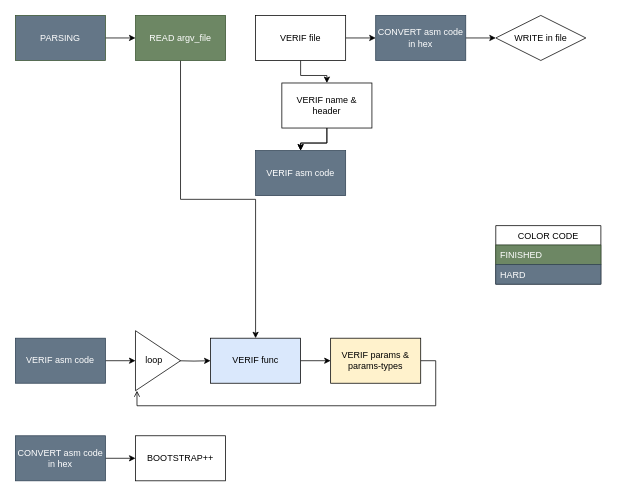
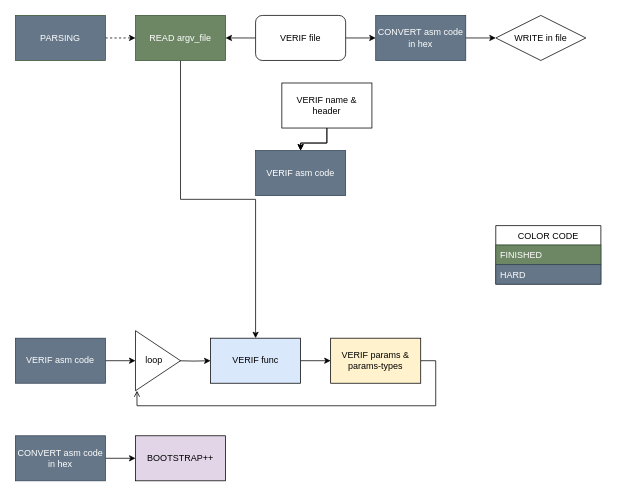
- <mxCell id="4" value="" style="edgeStyle=orthogonalEdgeStyle;rounded=0;orthogonalLoop=1;jettySize=auto;html=1;" parent="1" source="5" target="3" edge="1"><mxGeometry relative="1" as="geometry" /></mxCell>
+ <mxCell id="4" value="" style="edgeStyle=orthogonalEdgeStyle;rounded=0;orthogonalLoop=1;jettySize=auto;html=1;dashed=1;" parent="1" source="5" target="3" edge="1"><mxGeometry relative="1" as="geometry" /></mxCell>
- <mxCell id="8" value="VERIF file" style="rounded=0;whiteSpace=wrap;html=1;" parent="1" vertex="1"><mxGeometry x="340" y="20" width="120" height="60" as="geometry" /></mxCell>
+ <mxCell id="8" value="VERIF file" style="whiteSpace=wrap;html=1;rounded=1;" parent="1" vertex="1"><mxGeometry x="340" y="20" width="120" height="60" as="geometry" /></mxCell>
- <mxCell id="6" value="" style="edgeStyle=orthogonalEdgeStyle;rounded=0;orthogonalLoop=1;jettySize=auto;html=1;" parent="1" source="8" target="11" edge="1"><mxGeometry relative="1" as="geometry" /></mxCell>
+ <mxCell id="6" value="" style="edgeStyle=orthogonalEdgeStyle;rounded=0;orthogonalLoop=1;jettySize=auto;html=1;" parent="1" source="8" target="3" edge="1"><mxGeometry relative="1" as="geometry" /></mxCell>
- <mxCell id="20" value="BOOTSTRAP++" style="rounded=0;whiteSpace=wrap;html=1;" parent="1" vertex="1"><mxGeometry x="180" y="580" width="120" height="60" as="geometry" /></mxCell>
+ <mxCell id="20" value="BOOTSTRAP++" style="rounded=0;whiteSpace=wrap;html=1;fillColor=#e1d5e7;" parent="1" vertex="1"><mxGeometry x="180" y="580" width="120" height="60" as="geometry" /></mxCell>
